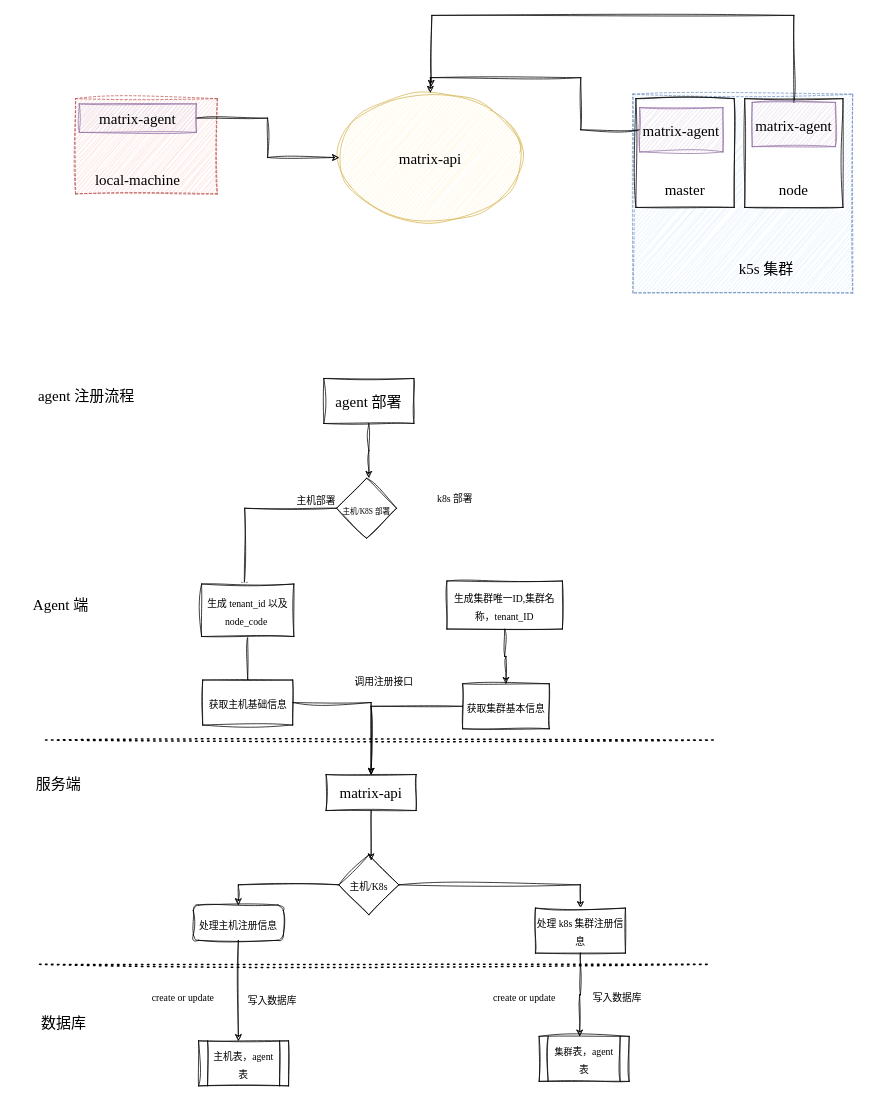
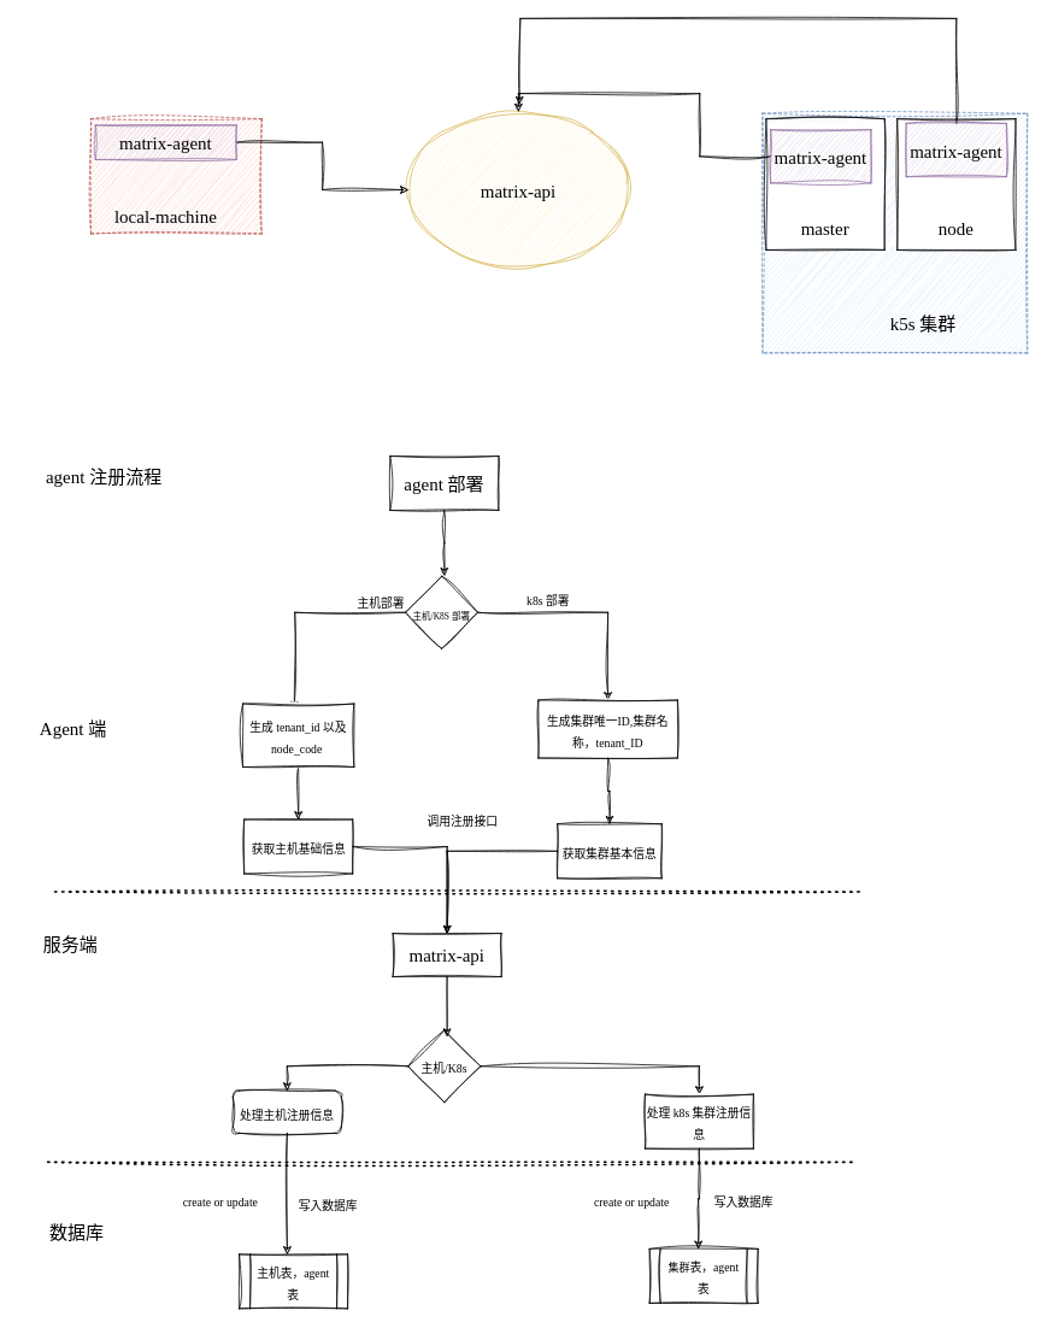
+ <mxCell id="19" style="edgeStyle=orthogonalEdgeStyle;rounded=0;sketch=1;hachureGap=4;jiggle=2;curveFitting=1;orthogonalLoop=1;jettySize=auto;html=1;fontFamily=Architects Daughter;fontSource=https%3A%2F%2Ffonts.googleapis.com%2Fcss%3Ffamily%3DArchitects%2BDaughter;fontSize=16;entryX=0.5;entryY=0;entryDx=0;entryDy=0;" edge="1" parent="1" source="20" target="28"><mxGeometry relative="1" as="geometry"><mxPoint x="705" y="651" as="targetPoint" /></mxGeometry></mxCell>
- <mxCell id="23" style="edgeStyle=orthogonalEdgeStyle;rounded=0;sketch=1;hachureGap=4;jiggle=2;curveFitting=1;orthogonalLoop=1;jettySize=auto;html=1;fontFamily=Architects Daughter;fontSource=https%3A%2F%2Ffonts.googleapis.com%2Fcss%3Ffamily%3DArchitects%2BDaughter;fontSize=16;endArrow=none;" edge="1" parent="1" source="24" target="32"><mxGeometry relative="1" as="geometry" /></mxCell>
+ <mxCell id="23" style="edgeStyle=orthogonalEdgeStyle;rounded=0;sketch=1;hachureGap=4;jiggle=2;curveFitting=1;orthogonalLoop=1;jettySize=auto;html=1;fontFamily=Architects Daughter;fontSource=https%3A%2F%2Ffonts.googleapis.com%2Fcss%3Ffamily%3DArchitects%2BDaughter;fontSize=16;" edge="1" parent="1" source="24" target="32"><mxGeometry relative="1" as="geometry" /></mxCell>
